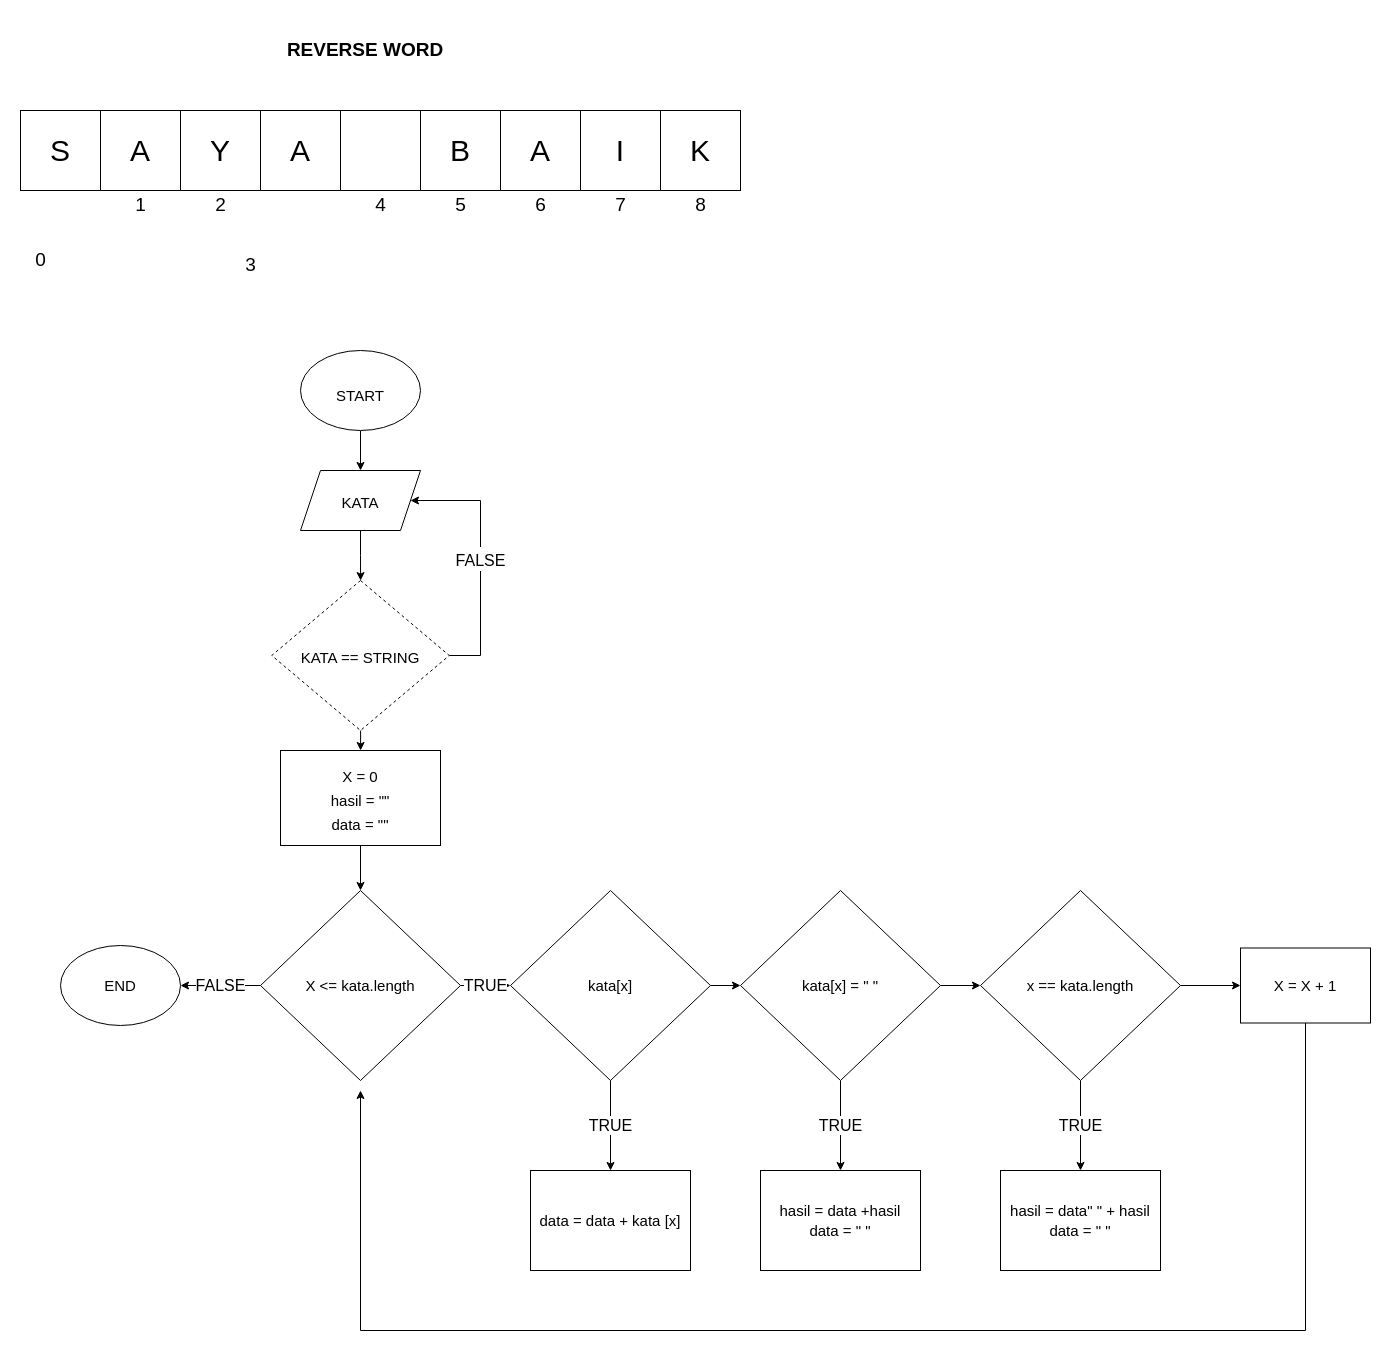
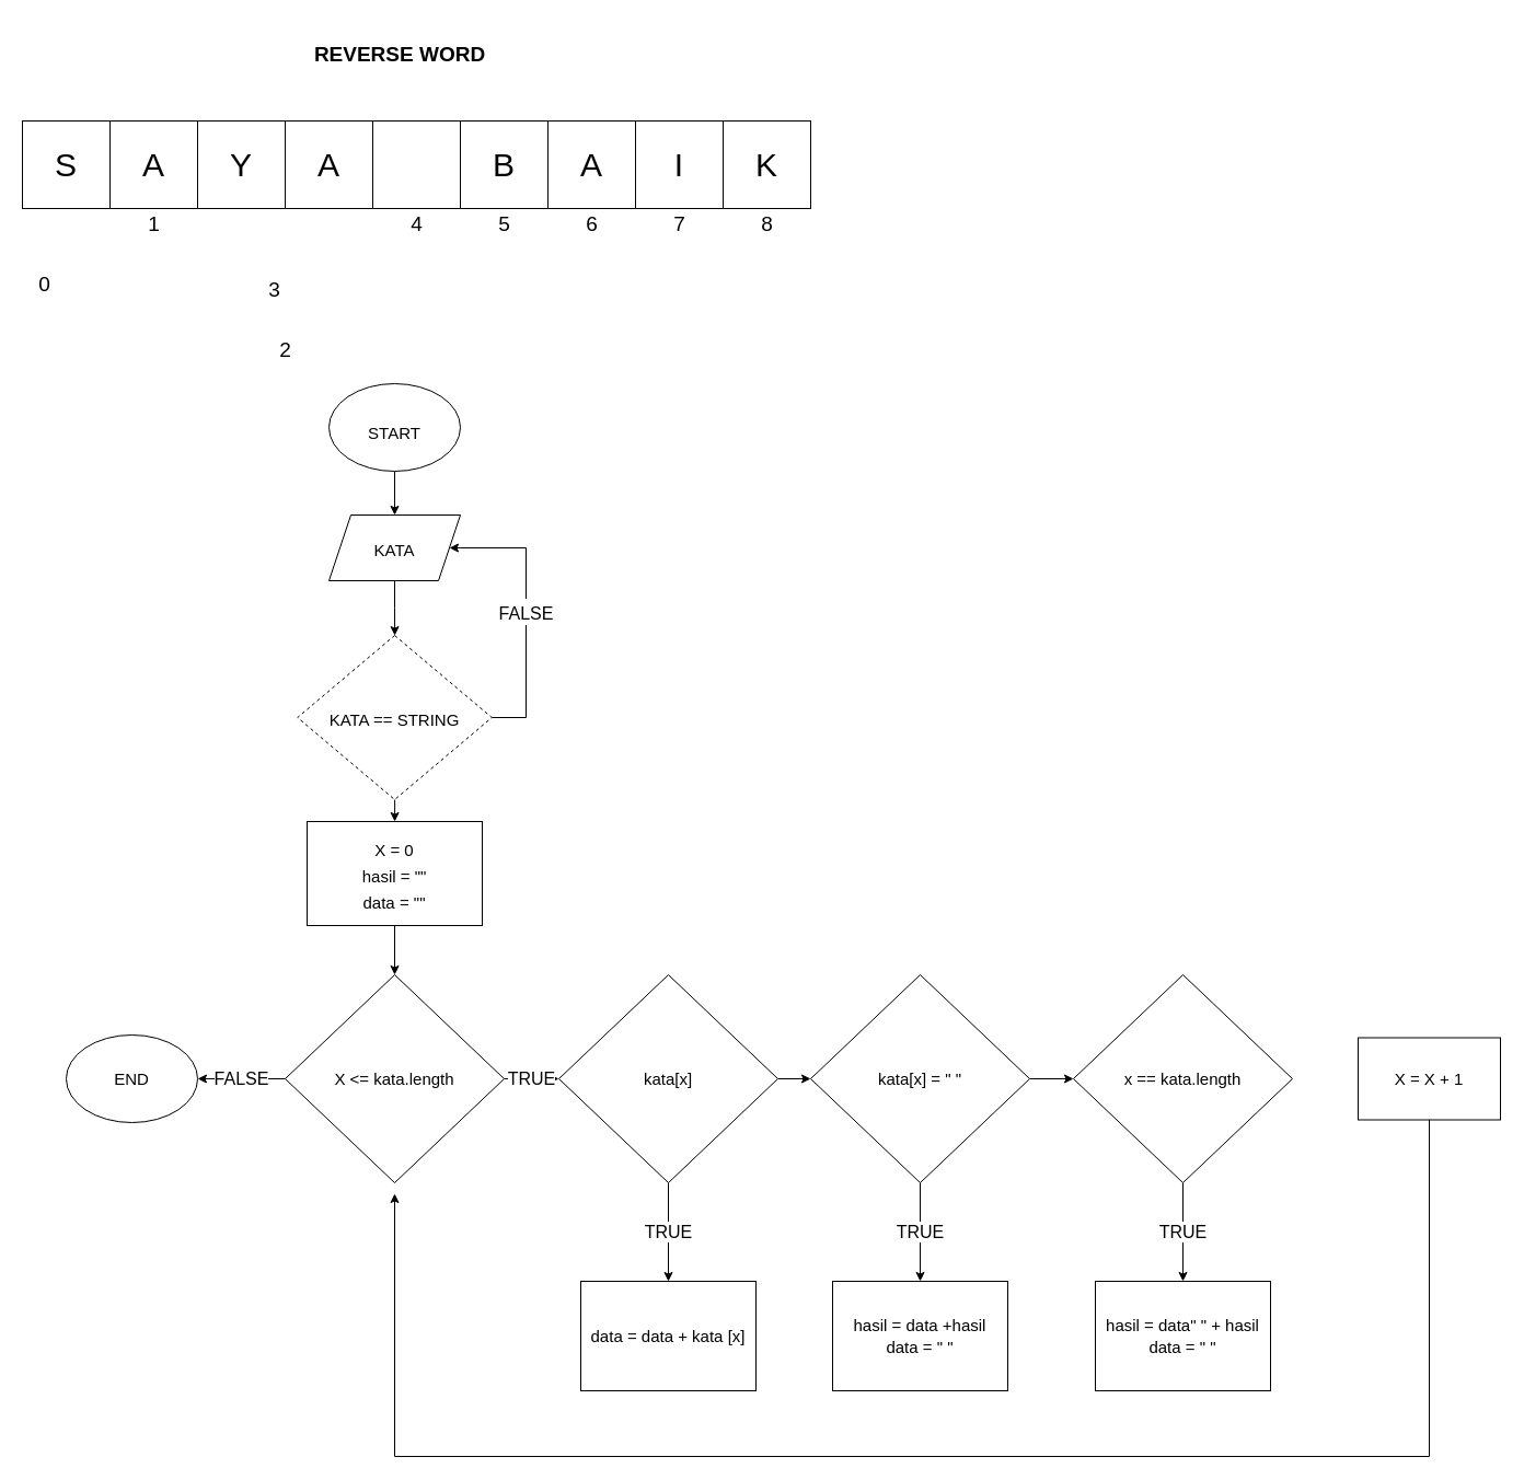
- <mxCell id="8" value="2" style="text;html=1;align=center;verticalAlign=middle;resizable=0;points=[];autosize=1;strokeColor=none;fillColor=none;fontSize=19;" parent="1" vertex="1"><mxGeometry x="205" y="190" width="30" height="30" as="geometry" /></mxCell>
+ <mxCell id="8" value="2" style="text;html=1;align=center;verticalAlign=middle;resizable=0;points=[];autosize=1;strokeColor=none;fillColor=none;fontSize=19;" parent="1" vertex="1"><mxGeometry x="245" y="305" width="30" height="30" as="geometry" /></mxCell>
- <mxCell id="39" value="" style="edgeStyle=orthogonalEdgeStyle;rounded=0;orthogonalLoop=1;jettySize=auto;html=1;fontSize=16;" parent="1" source="41" target="43" edge="1"><mxGeometry relative="1" as="geometry" /></mxCell>
